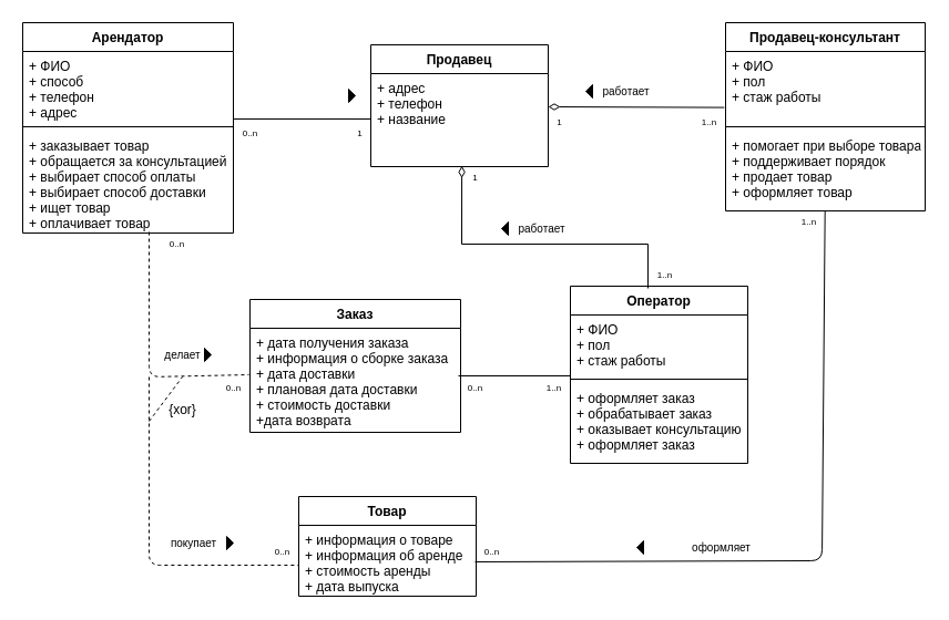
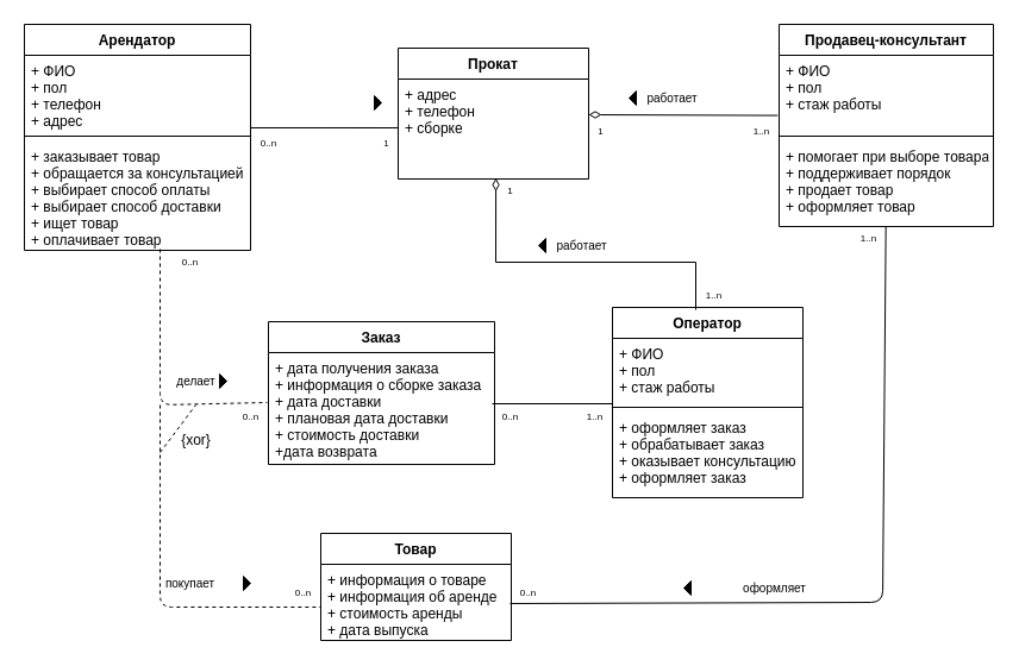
- <mxCell id="6" value="Продавец" style="swimlane;fontStyle=1;align=center;verticalAlign=top;childLayout=stackLayout;horizontal=1;startSize=26;horizontalStack=0;resizeParent=1;resizeParentMax=0;resizeLast=0;collapsible=1;marginBottom=0;" parent="1" vertex="1"><mxGeometry x="334" y="40" width="160" height="110" as="geometry" /></mxCell>
+ <mxCell id="6" value="Прокат" style="swimlane;fontStyle=1;align=center;verticalAlign=top;childLayout=stackLayout;horizontal=1;startSize=26;horizontalStack=0;resizeParent=1;resizeParentMax=0;resizeLast=0;collapsible=1;marginBottom=0;" parent="1" vertex="1"><mxGeometry x="334" y="40" width="160" height="110" as="geometry" /></mxCell>
- <mxCell id="3" value="+ ФИО&#10;+ способ&#10;+ телефон &#10;+ адрес" style="text;strokeColor=none;fillColor=none;align=left;verticalAlign=top;spacingLeft=4;spacingRight=4;overflow=hidden;rotatable=0;points=[[0,0.5],[1,0.5]];portConstraint=eastwest;" parent="2" vertex="1"><mxGeometry y="26" width="190" height="64" as="geometry" /></mxCell>
+ <mxCell id="3" value="+ ФИО&#10;+ пол&#10;+ телефон &#10;+ адрес" style="text;strokeColor=none;fillColor=none;align=left;verticalAlign=top;spacingLeft=4;spacingRight=4;overflow=hidden;rotatable=0;points=[[0,0.5],[1,0.5]];portConstraint=eastwest;" parent="2" vertex="1"><mxGeometry y="26" width="190" height="64" as="geometry" /></mxCell>
- <mxCell id="7" value="+ адрес&#10;+ телефон&#10;+ название" style="text;strokeColor=none;fillColor=none;align=left;verticalAlign=top;spacingLeft=4;spacingRight=4;overflow=hidden;rotatable=0;points=[[0,0.5],[1,0.5]];portConstraint=eastwest;" parent="6" vertex="1"><mxGeometry y="26" width="160" height="84" as="geometry" /></mxCell>
+ <mxCell id="7" value="+ адрес&#10;+ телефон&#10;+ сборке" style="text;strokeColor=none;fillColor=none;align=left;verticalAlign=top;spacingLeft=4;spacingRight=4;overflow=hidden;rotatable=0;points=[[0,0.5],[1,0.5]];portConstraint=eastwest;" parent="6" vertex="1"><mxGeometry y="26" width="160" height="84" as="geometry" /></mxCell>
- <mxCell id="38" value="&lt;font style=&quot;font-size: 10px&quot;&gt;покупает&lt;/font&gt;" style="text;html=1;align=center;verticalAlign=middle;resizable=0;points=[];autosize=1;strokeColor=none;fontSize=8;" parent="1" vertex="1"><mxGeometry x="144" y="480" width="60" height="20" as="geometry" /></mxCell>
+ <mxCell id="38" value="&lt;font style=&quot;font-size: 10px&quot;&gt;покупает&lt;/font&gt;" style="text;html=1;align=center;verticalAlign=middle;resizable=0;points=[];autosize=1;strokeColor=none;fontSize=8;" parent="1" vertex="1"><mxGeometry x="129" y="480" width="60" height="20" as="geometry" /></mxCell>
